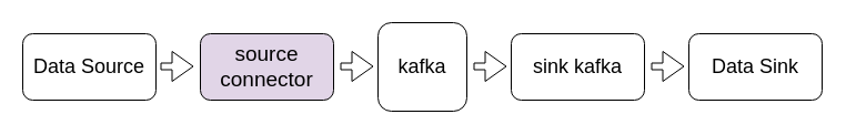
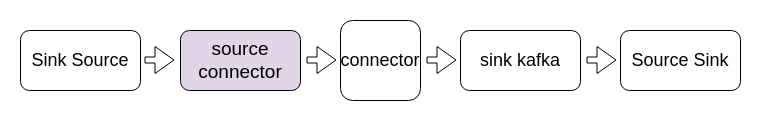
- <mxCell id="5" value="&lt;font style=&quot;font-size: 18px&quot;&gt;Data Source&lt;/font&gt;" style="rounded=1;whiteSpace=wrap;html=1;" vertex="1" parent="1"><mxGeometry x="20" y="30" width="120" height="60" as="geometry" /></mxCell>
+ <mxCell id="5" value="&lt;font style=&quot;font-size: 18px&quot;&gt;Sink Source&lt;/font&gt;" style="rounded=1;whiteSpace=wrap;html=1;" vertex="1" parent="1"><mxGeometry x="20" y="30" width="120" height="60" as="geometry" /></mxCell>
- <mxCell id="2" value="&lt;font style=&quot;font-size: 18px&quot;&gt;kafka&lt;/font&gt;" style="rounded=1;whiteSpace=wrap;html=1;" vertex="1" parent="1"><mxGeometry x="340" y="20" width="80" height="80" as="geometry" /></mxCell>
+ <mxCell id="2" value="&lt;font style=&quot;font-size: 18px&quot;&gt;connector&lt;/font&gt;" style="rounded=1;whiteSpace=wrap;html=1;" vertex="1" parent="1"><mxGeometry x="340" y="20" width="80" height="80" as="geometry" /></mxCell>
- <mxCell id="6" value="&lt;font style=&quot;font-size: 18px&quot;&gt;Data Sink&lt;/font&gt;" style="rounded=1;whiteSpace=wrap;html=1;" vertex="1" parent="1"><mxGeometry x="620" y="30" width="120" height="60" as="geometry" /></mxCell>
+ <mxCell id="6" value="&lt;font style=&quot;font-size: 18px&quot;&gt;Source Sink&lt;/font&gt;" style="rounded=1;whiteSpace=wrap;html=1;" vertex="1" parent="1"><mxGeometry x="620" y="30" width="120" height="60" as="geometry" /></mxCell>
